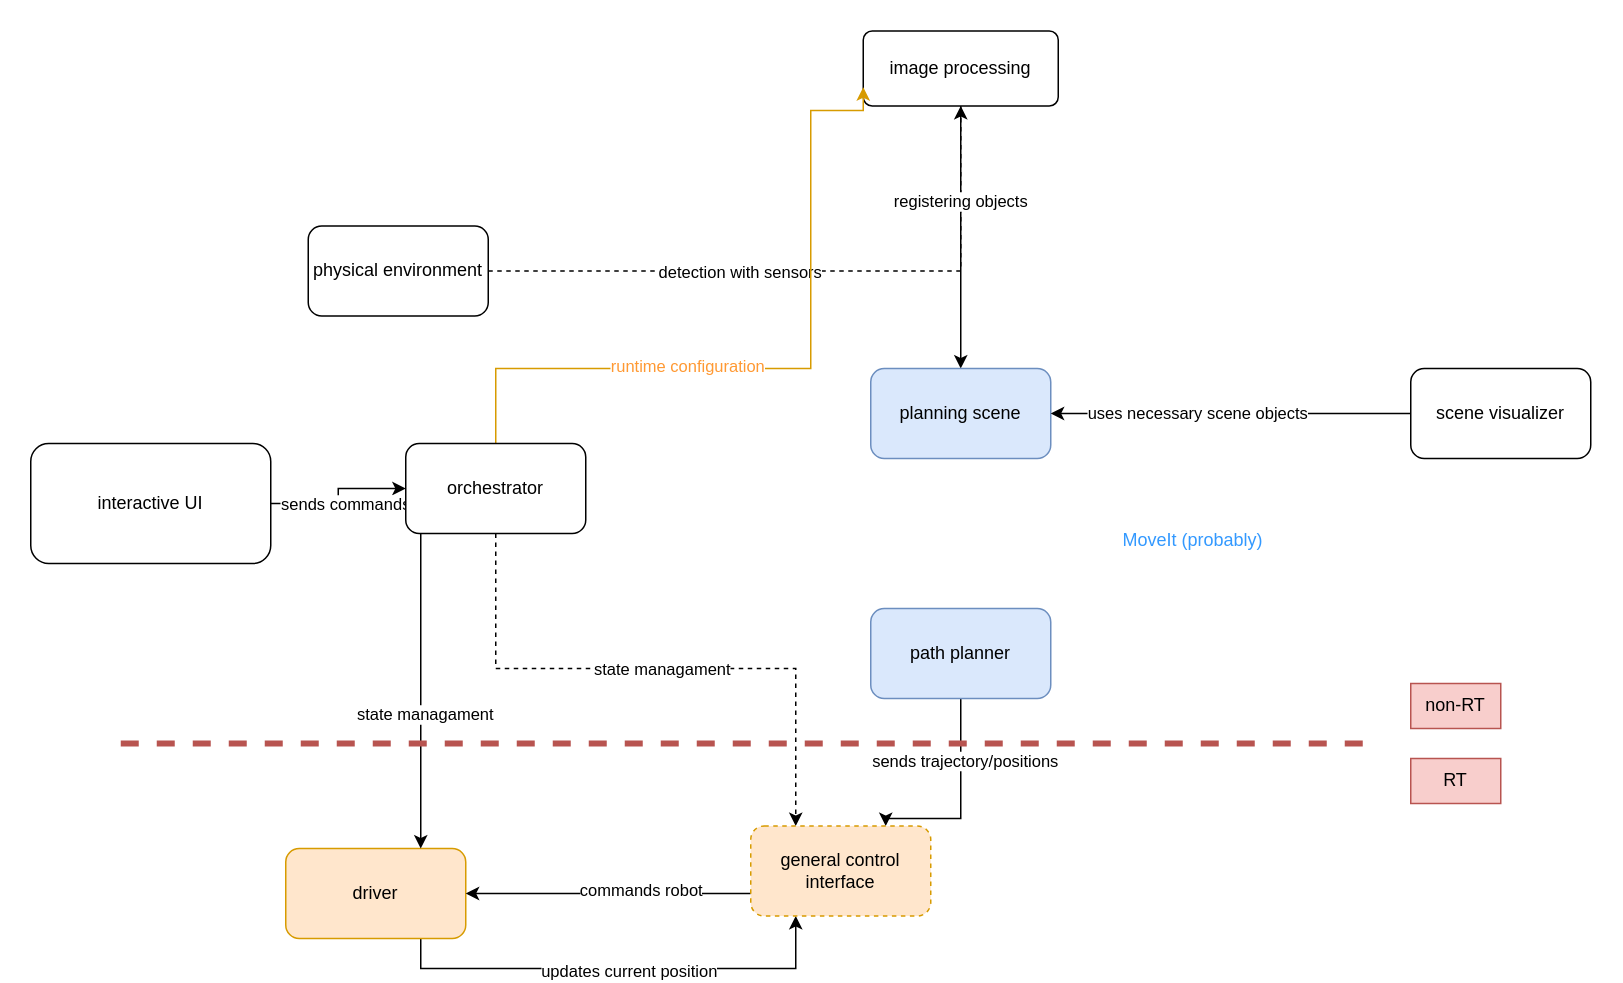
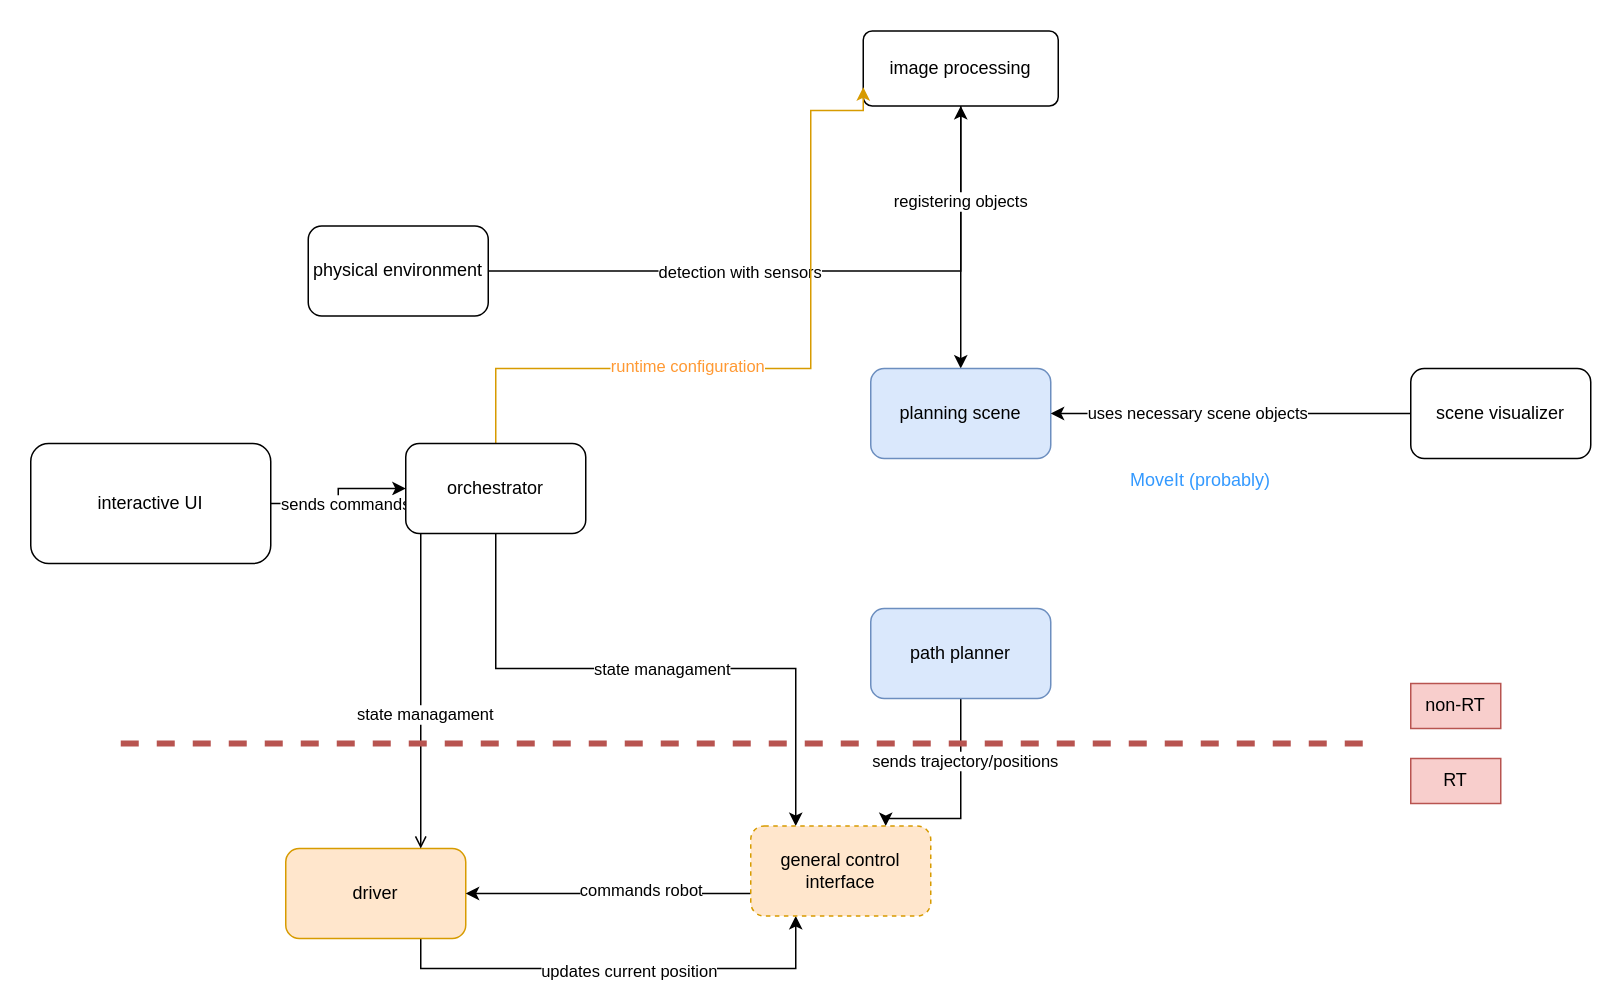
- <mxCell id="2" style="edgeStyle=orthogonalEdgeStyle;rounded=0;orthogonalLoop=1;jettySize=auto;html=1;fontColor=#FF9933;dashed=1;" parent="1" source="4" target="10" edge="1"><mxGeometry relative="1" as="geometry" /></mxCell>
+ <mxCell id="2" style="edgeStyle=orthogonalEdgeStyle;rounded=0;orthogonalLoop=1;jettySize=auto;html=1;fontColor=#FF9933;" parent="1" source="4" target="10" edge="1"><mxGeometry relative="1" as="geometry" /></mxCell>
- <mxCell id="31" value="&lt;font color=&quot;#3399ff&quot;&gt;MoveIt (probably)&lt;/font&gt;" style="text;html=1;strokeColor=none;fillColor=none;align=center;verticalAlign=middle;whiteSpace=wrap;rounded=0;dashed=1;" parent="1" vertex="1"><mxGeometry x="740" y="345" width="110" height="30" as="geometry" /></mxCell>
+ <mxCell id="31" value="&lt;font color=&quot;#3399ff&quot;&gt;MoveIt (probably)&lt;/font&gt;" style="text;html=1;strokeColor=none;fillColor=none;align=center;verticalAlign=middle;whiteSpace=wrap;rounded=0;dashed=1;" parent="1" vertex="1"><mxGeometry x="745" y="305" width="110" height="30" as="geometry" /></mxCell>
- <mxCell id="19" style="edgeStyle=orthogonalEdgeStyle;rounded=0;orthogonalLoop=1;jettySize=auto;html=1;entryX=0.25;entryY=0;entryDx=0;entryDy=0;dashed=1;" parent="1" source="23" target="30" edge="1"><mxGeometry relative="1" as="geometry"><Array as="points"><mxPoint x="330" y="445" /><mxPoint x="530" y="445" /></Array></mxGeometry></mxCell>
+ <mxCell id="19" style="edgeStyle=orthogonalEdgeStyle;rounded=0;orthogonalLoop=1;jettySize=auto;html=1;entryX=0.25;entryY=0;entryDx=0;entryDy=0;" parent="1" source="23" target="30" edge="1"><mxGeometry relative="1" as="geometry"><Array as="points"><mxPoint x="330" y="445" /><mxPoint x="530" y="445" /></Array></mxGeometry></mxCell>
- <mxCell id="17" style="edgeStyle=orthogonalEdgeStyle;rounded=0;orthogonalLoop=1;jettySize=auto;html=1;entryX=0.75;entryY=0;entryDx=0;entryDy=0;" parent="1" source="23" target="16" edge="1"><mxGeometry relative="1" as="geometry"><Array as="points"><mxPoint x="280" y="375" /><mxPoint x="280" y="375" /></Array></mxGeometry></mxCell>
+ <mxCell id="17" style="edgeStyle=orthogonalEdgeStyle;rounded=0;orthogonalLoop=1;jettySize=auto;html=1;entryX=0.75;entryY=0;entryDx=0;entryDy=0;endArrow=open;" parent="1" source="23" target="16" edge="1"><mxGeometry relative="1" as="geometry"><Array as="points"><mxPoint x="280" y="375" /><mxPoint x="280" y="375" /></Array></mxGeometry></mxCell>
